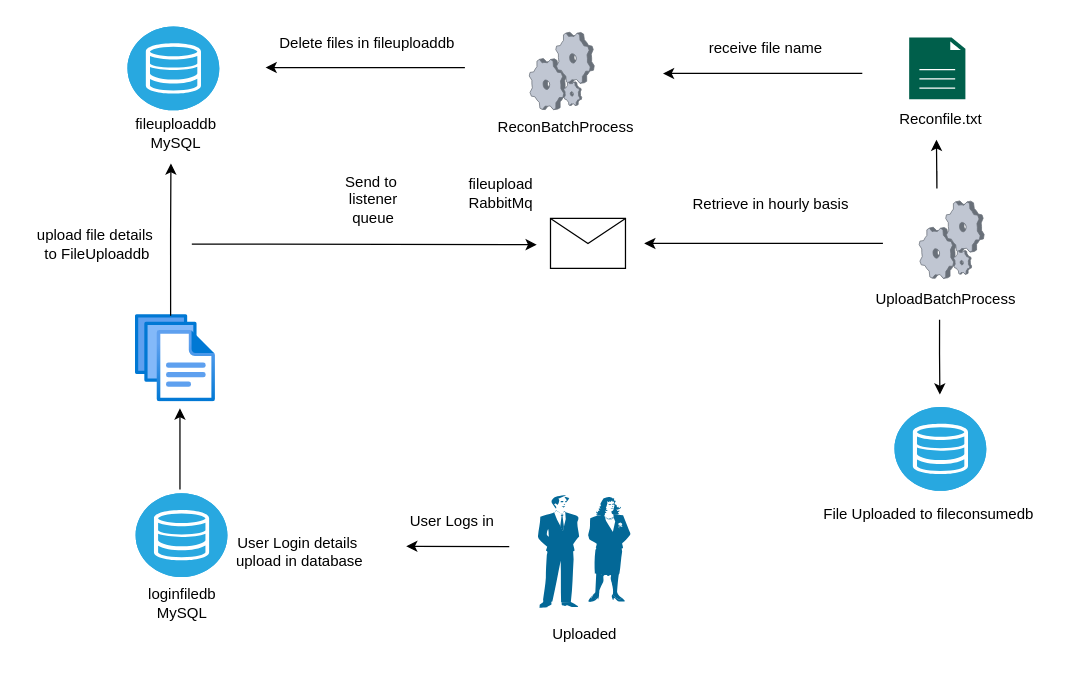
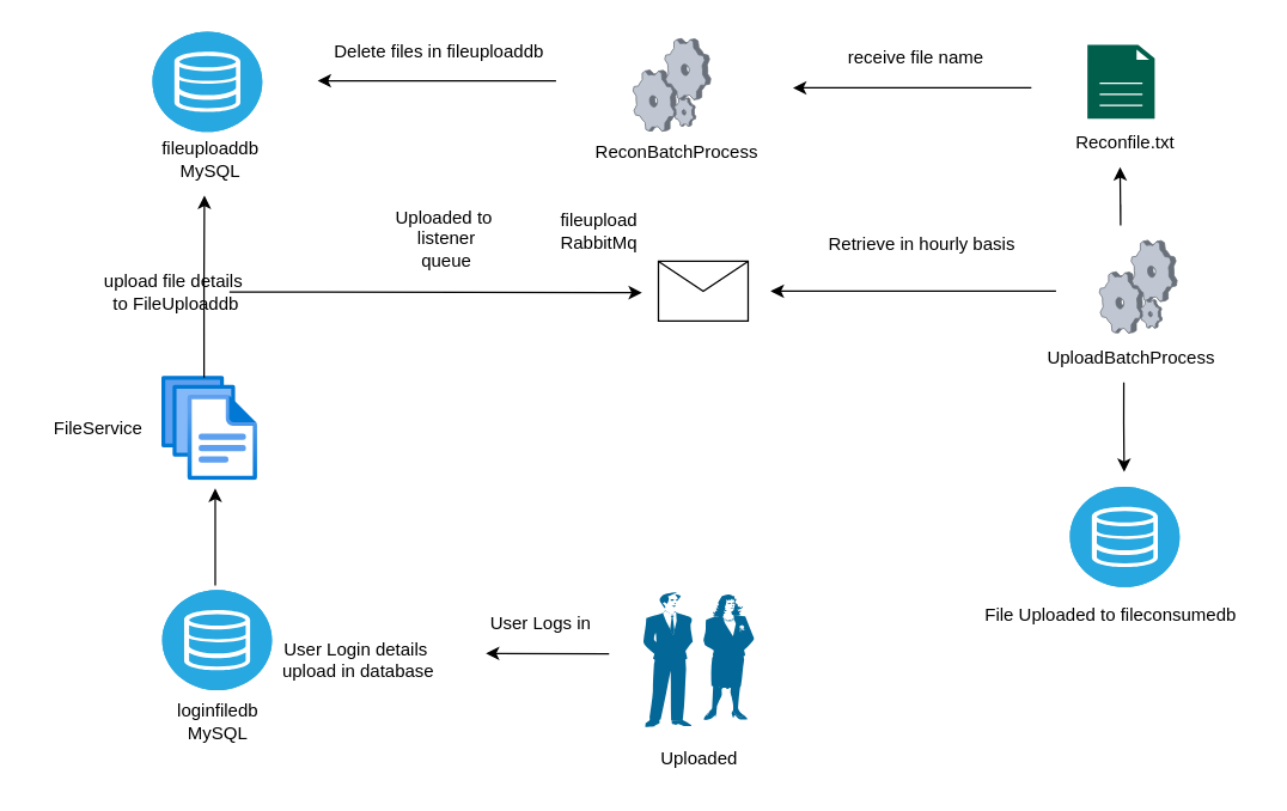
- <mxCell id="17" value="Send to&amp;nbsp;&lt;br&gt;listener&lt;br&gt;queue&lt;br&gt;" style="text;html=1;align=center;verticalAlign=middle;resizable=0;points=[];autosize=1;strokeColor=none;fillColor=none;" parent="1" vertex="1"><mxGeometry x="266" y="131" width="63" height="55" as="geometry" /></mxCell>
+ <mxCell id="17" value="Uploaded to&amp;nbsp;&lt;br&gt;listener&lt;br&gt;queue&lt;br&gt;" style="text;html=1;align=center;verticalAlign=middle;resizable=0;points=[];autosize=1;strokeColor=none;fillColor=none;" parent="1" vertex="1"><mxGeometry x="266" y="131" width="63" height="55" as="geometry" /></mxCell>
- <mxCell id="14" value="upload file details&amp;nbsp;&lt;br&gt;to FileUploaddb" style="text;html=1;align=center;verticalAlign=middle;resizable=0;points=[];autosize=1;strokeColor=none;fillColor=none;" parent="1" vertex="1"><mxGeometry y="174" width="114" height="41" as="geometry" x="20" /></mxCell>
+ <mxCell id="14" value="upload file details&amp;nbsp;&lt;br&gt;to FileUploaddb" style="text;html=1;align=center;verticalAlign=middle;resizable=0;points=[];autosize=1;strokeColor=none;fillColor=none;" parent="1" vertex="1"><mxGeometry x="60" y="174" width="114" height="41" as="geometry" /></mxCell>
+ <mxCell id="12" value="FileService" style="text;html=1;align=center;verticalAlign=middle;resizable=0;points=[];autosize=1;strokeColor=none;fillColor=none;" parent="1" vertex="1"><mxGeometry x="26.25" y="273" width="77" height="26" as="geometry" /></mxCell>
